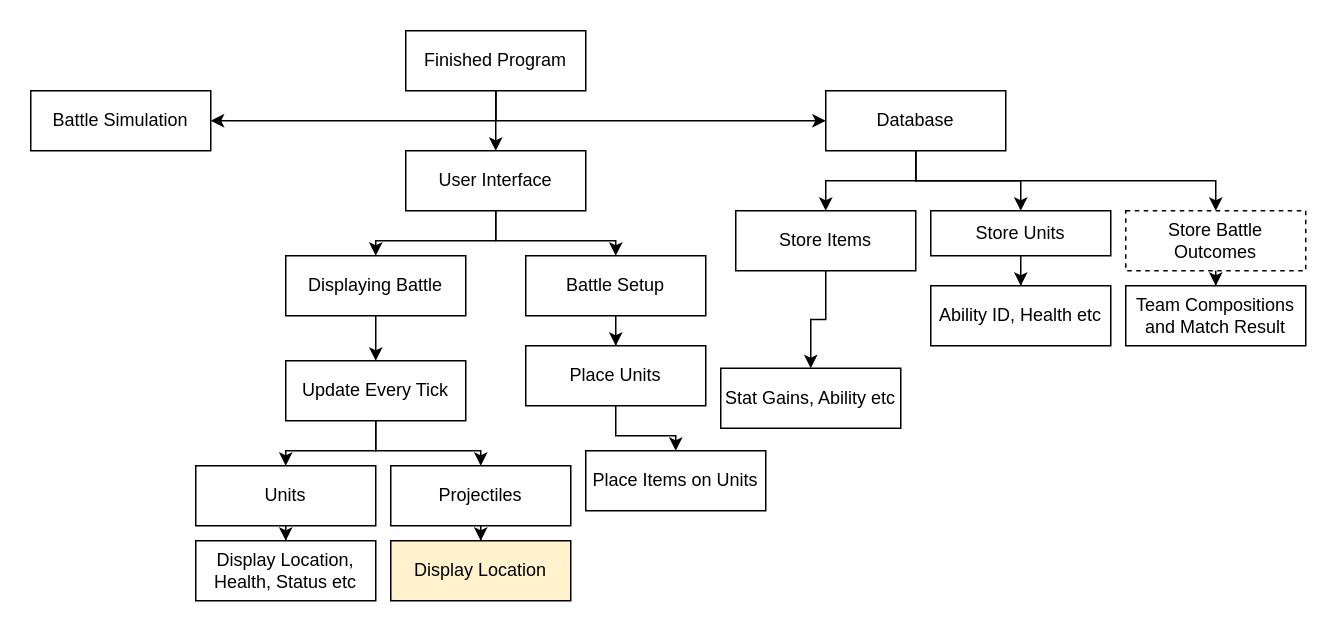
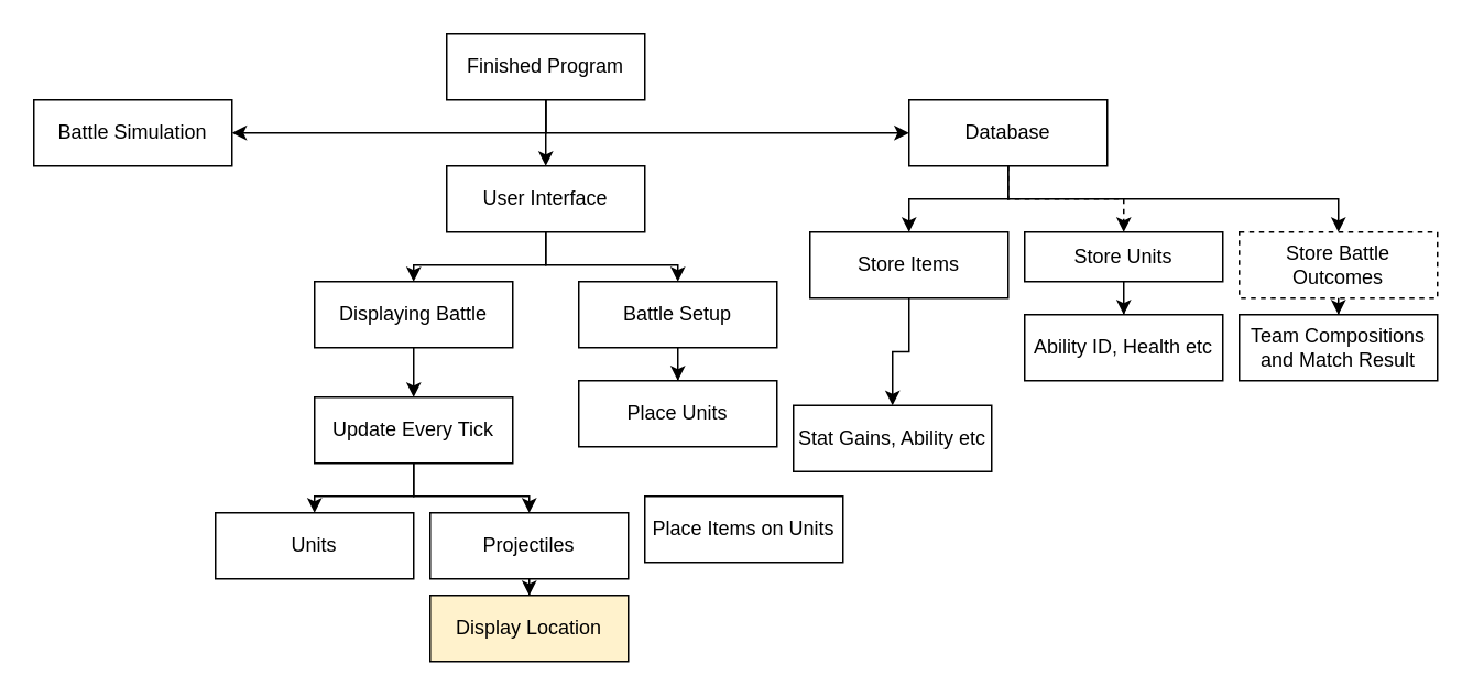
- <mxCell id="11" style="edgeStyle=orthogonalEdgeStyle;rounded=0;orthogonalLoop=1;jettySize=auto;html=1;exitX=0.5;exitY=1;exitDx=0;exitDy=0;" parent="1" source="13" target="33" edge="1"><mxGeometry relative="1" as="geometry" /></mxCell>
+ <mxCell id="11" style="edgeStyle=orthogonalEdgeStyle;rounded=0;orthogonalLoop=1;jettySize=auto;html=1;exitX=0.5;exitY=1;exitDx=0;exitDy=0;dashed=1;" parent="1" source="13" target="33" edge="1"><mxGeometry relative="1" as="geometry" /></mxCell>
- <mxCell id="27" style="edgeStyle=orthogonalEdgeStyle;rounded=0;orthogonalLoop=1;jettySize=auto;html=1;" parent="1" source="28" target="29" edge="1"><mxGeometry relative="1" as="geometry" /></mxCell>
- <mxCell id="21" style="edgeStyle=orthogonalEdgeStyle;rounded=0;orthogonalLoop=1;jettySize=auto;html=1;exitX=0.5;exitY=1;exitDx=0;exitDy=0;" parent="1" source="22" target="23" edge="1"><mxGeometry relative="1" as="geometry" /></mxCell>
- <mxCell id="23" value="Display Location, Health, Status etc" style="rounded=0;whiteSpace=wrap;html=1;" parent="1" vertex="1"><mxGeometry x="130" y="360" width="120" height="40" as="geometry" /></mxCell>
